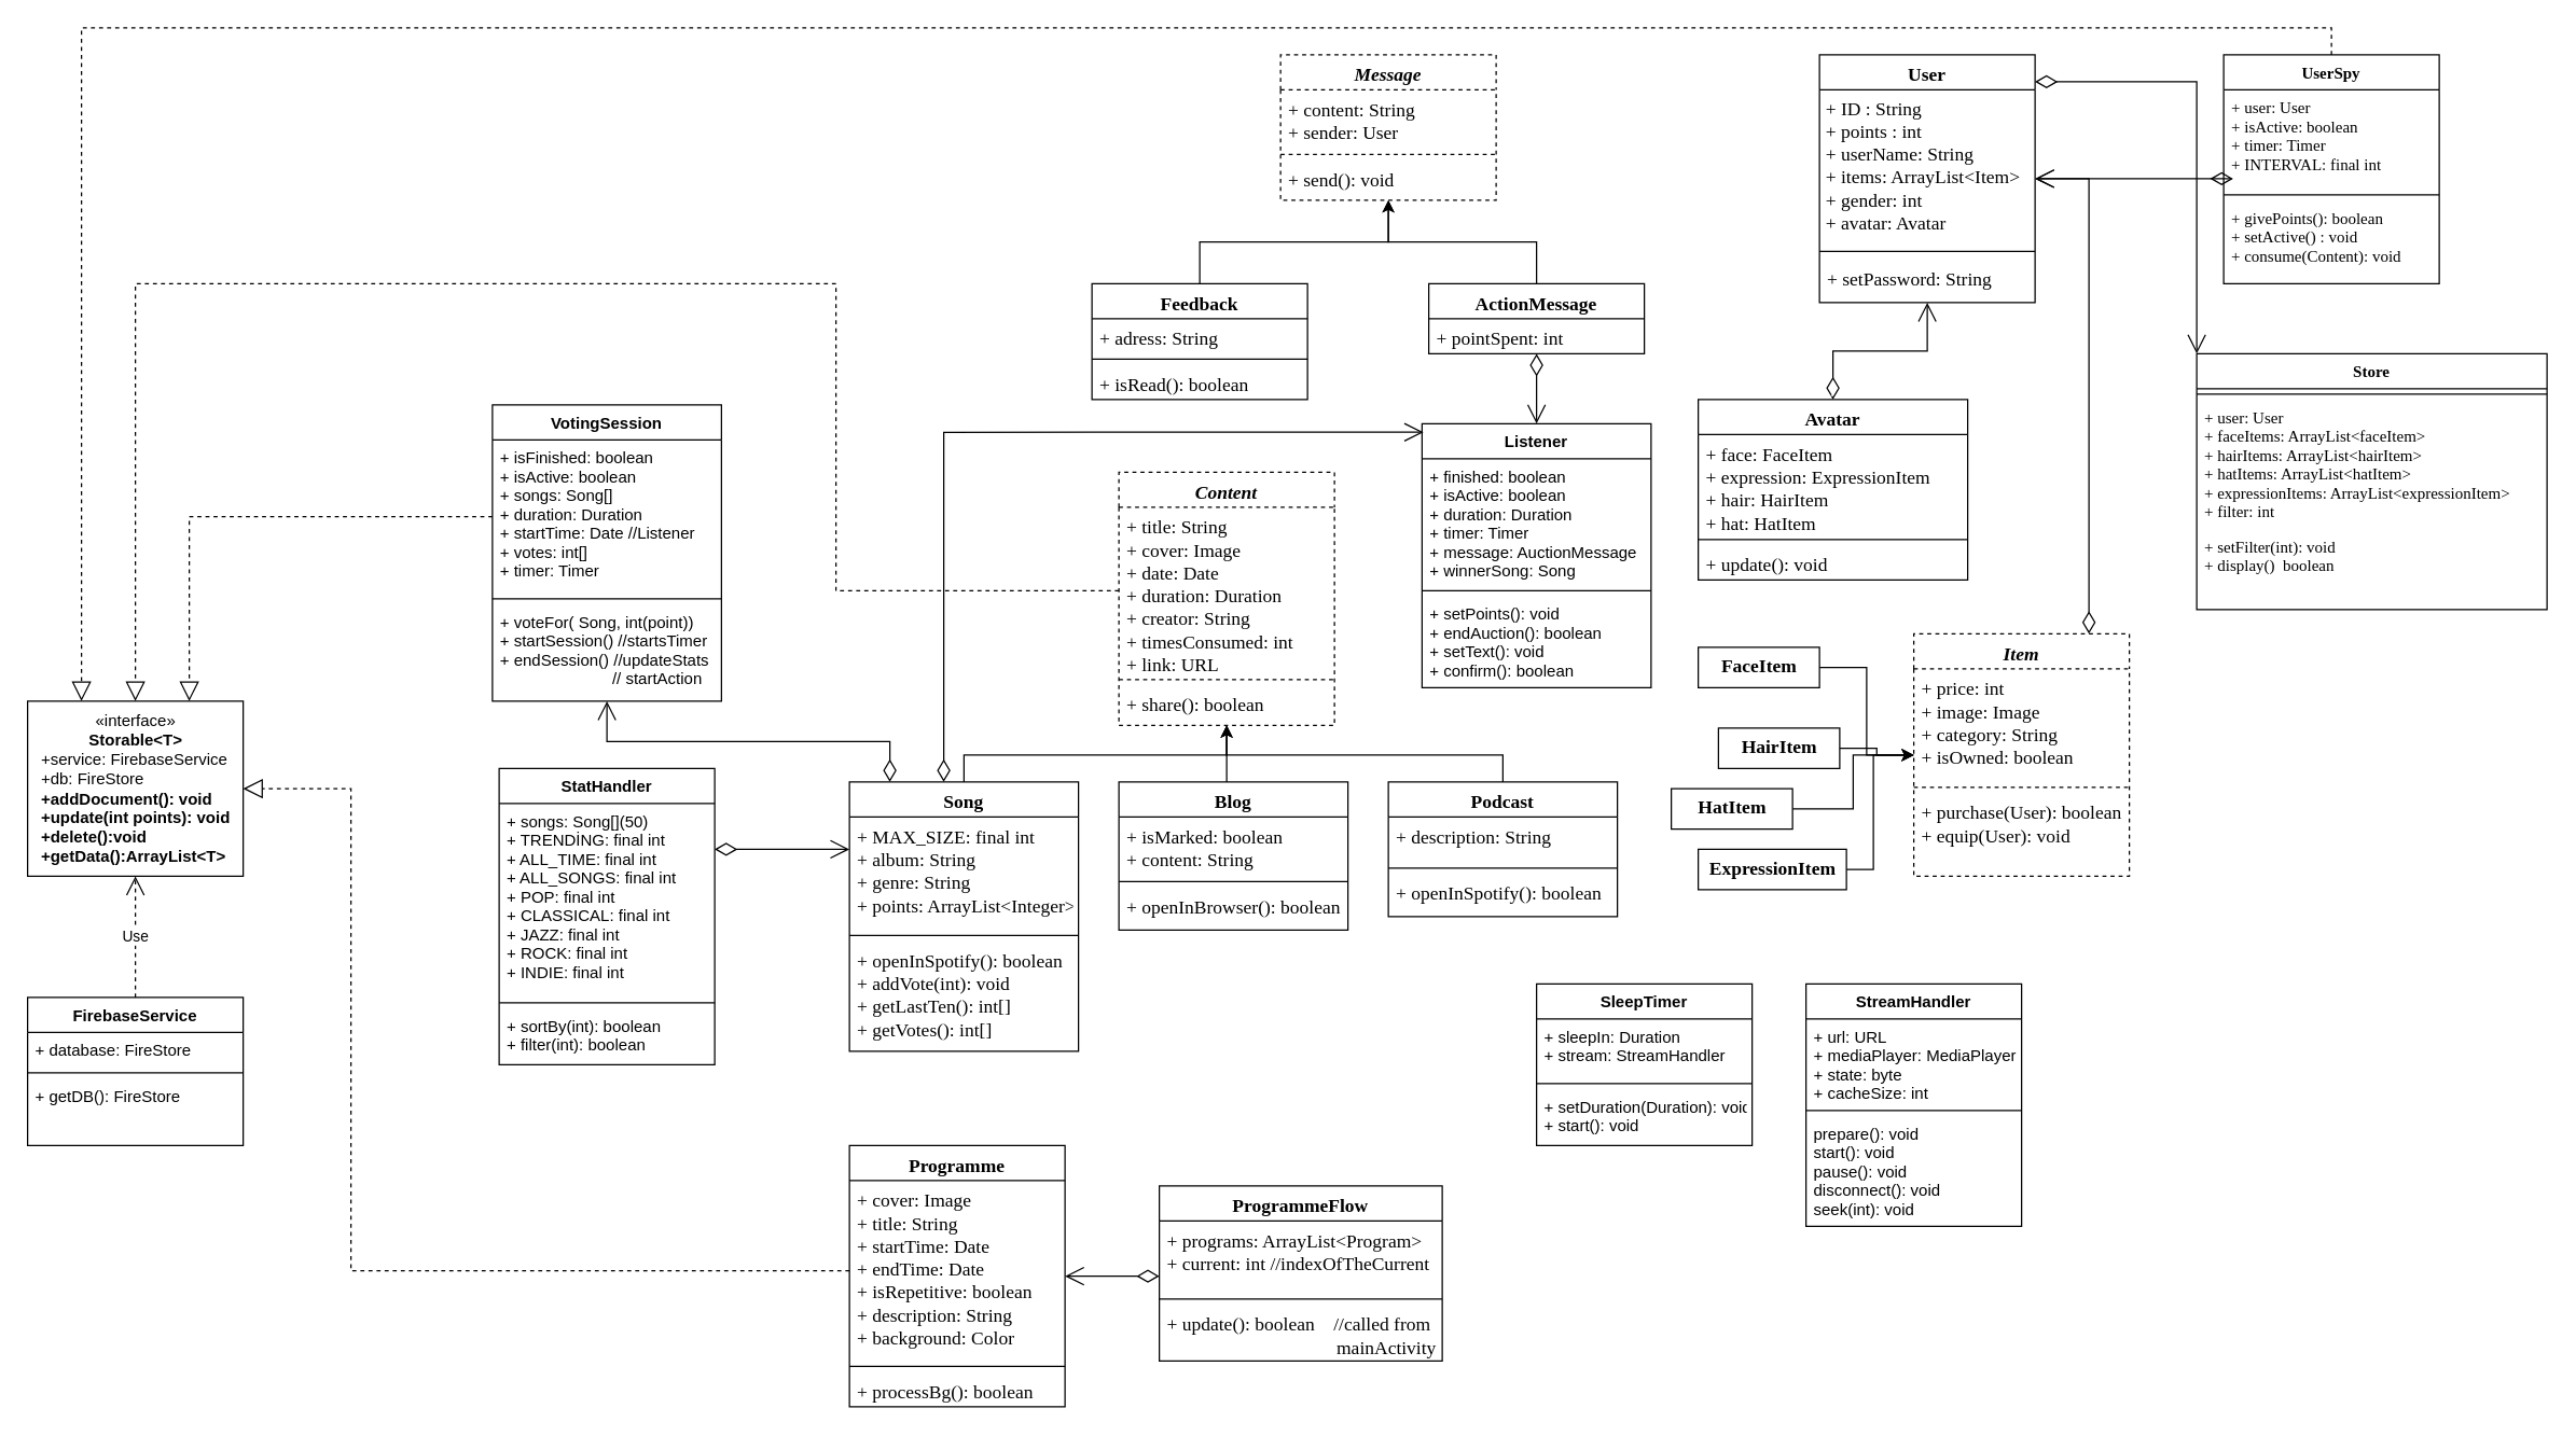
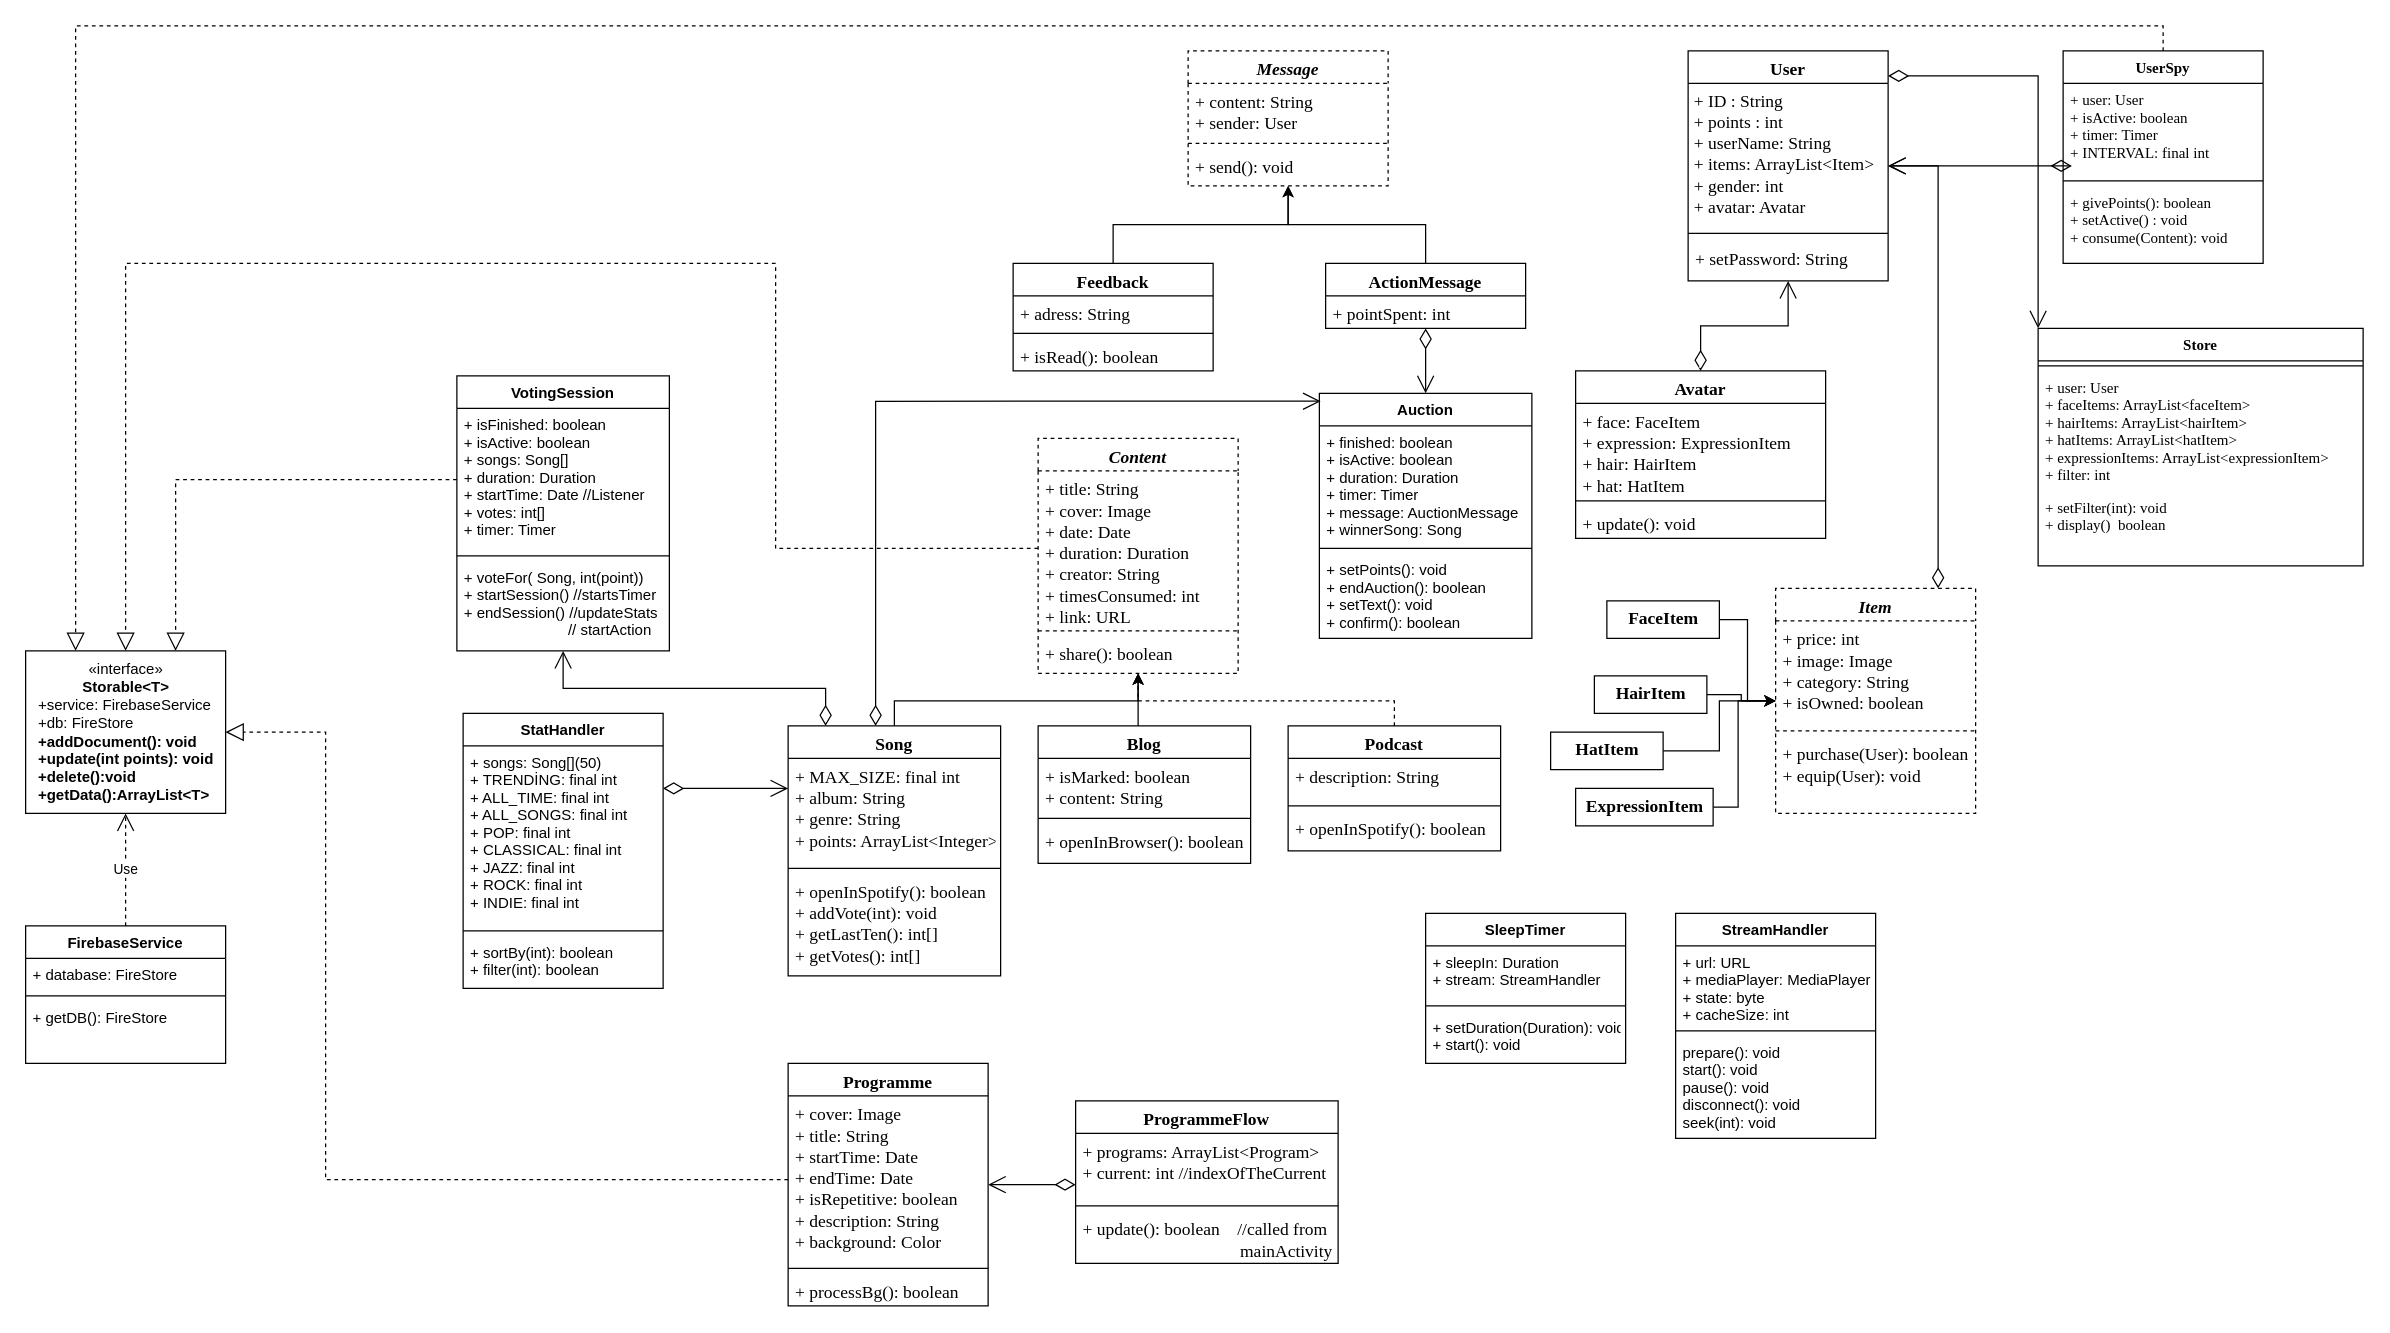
- <mxCell id="79" value="Listener" style="swimlane;fontStyle=1;align=center;verticalAlign=top;childLayout=stackLayout;horizontal=1;startSize=26;horizontalStack=0;resizeParent=1;resizeParentMax=0;resizeLast=0;collapsible=1;marginBottom=0;" vertex="1" parent="1"><mxGeometry x="1055" y="314" width="170" height="196" as="geometry" /></mxCell>
+ <mxCell id="79" value="Auction" style="swimlane;fontStyle=1;align=center;verticalAlign=top;childLayout=stackLayout;horizontal=1;startSize=26;horizontalStack=0;resizeParent=1;resizeParentMax=0;resizeLast=0;collapsible=1;marginBottom=0;" vertex="1" parent="1"><mxGeometry x="1055" y="314" width="170" height="196" as="geometry" /></mxCell>
- <mxCell id="30" value="&lt;b&gt;FaceItem&lt;/b&gt;" style="html=1;rounded=0;shadow=0;glass=0;sketch=0;fontFamily=Times New Roman;fontSize=14;" vertex="1" parent="1"><mxGeometry x="1260" y="480" width="90" height="30" as="geometry" /></mxCell>
+ <mxCell id="30" value="&lt;b&gt;FaceItem&lt;/b&gt;" style="html=1;rounded=0;shadow=0;glass=0;sketch=0;fontFamily=Times New Roman;fontSize=14;" vertex="1" parent="1"><mxGeometry x="1285" y="480" width="90" height="30" as="geometry" /></mxCell>
- <mxCell id="52" style="edgeStyle=orthogonalEdgeStyle;rounded=0;orthogonalLoop=1;jettySize=auto;html=1;fontFamily=Times New Roman;fontSize=14;" edge="1" parent="1" source="53" target="37"><mxGeometry relative="1" as="geometry"><Array as="points"><mxPoint x="1115" y="560" /><mxPoint x="910" y="560" /></Array></mxGeometry></mxCell>
+ <mxCell id="52" style="edgeStyle=orthogonalEdgeStyle;rounded=0;orthogonalLoop=1;jettySize=auto;html=1;fontFamily=Times New Roman;fontSize=14;dashed=1;" edge="1" parent="1" source="53" target="37"><mxGeometry relative="1" as="geometry"><Array as="points"><mxPoint x="1115" y="560" /><mxPoint x="910" y="560" /></Array></mxGeometry></mxCell>
